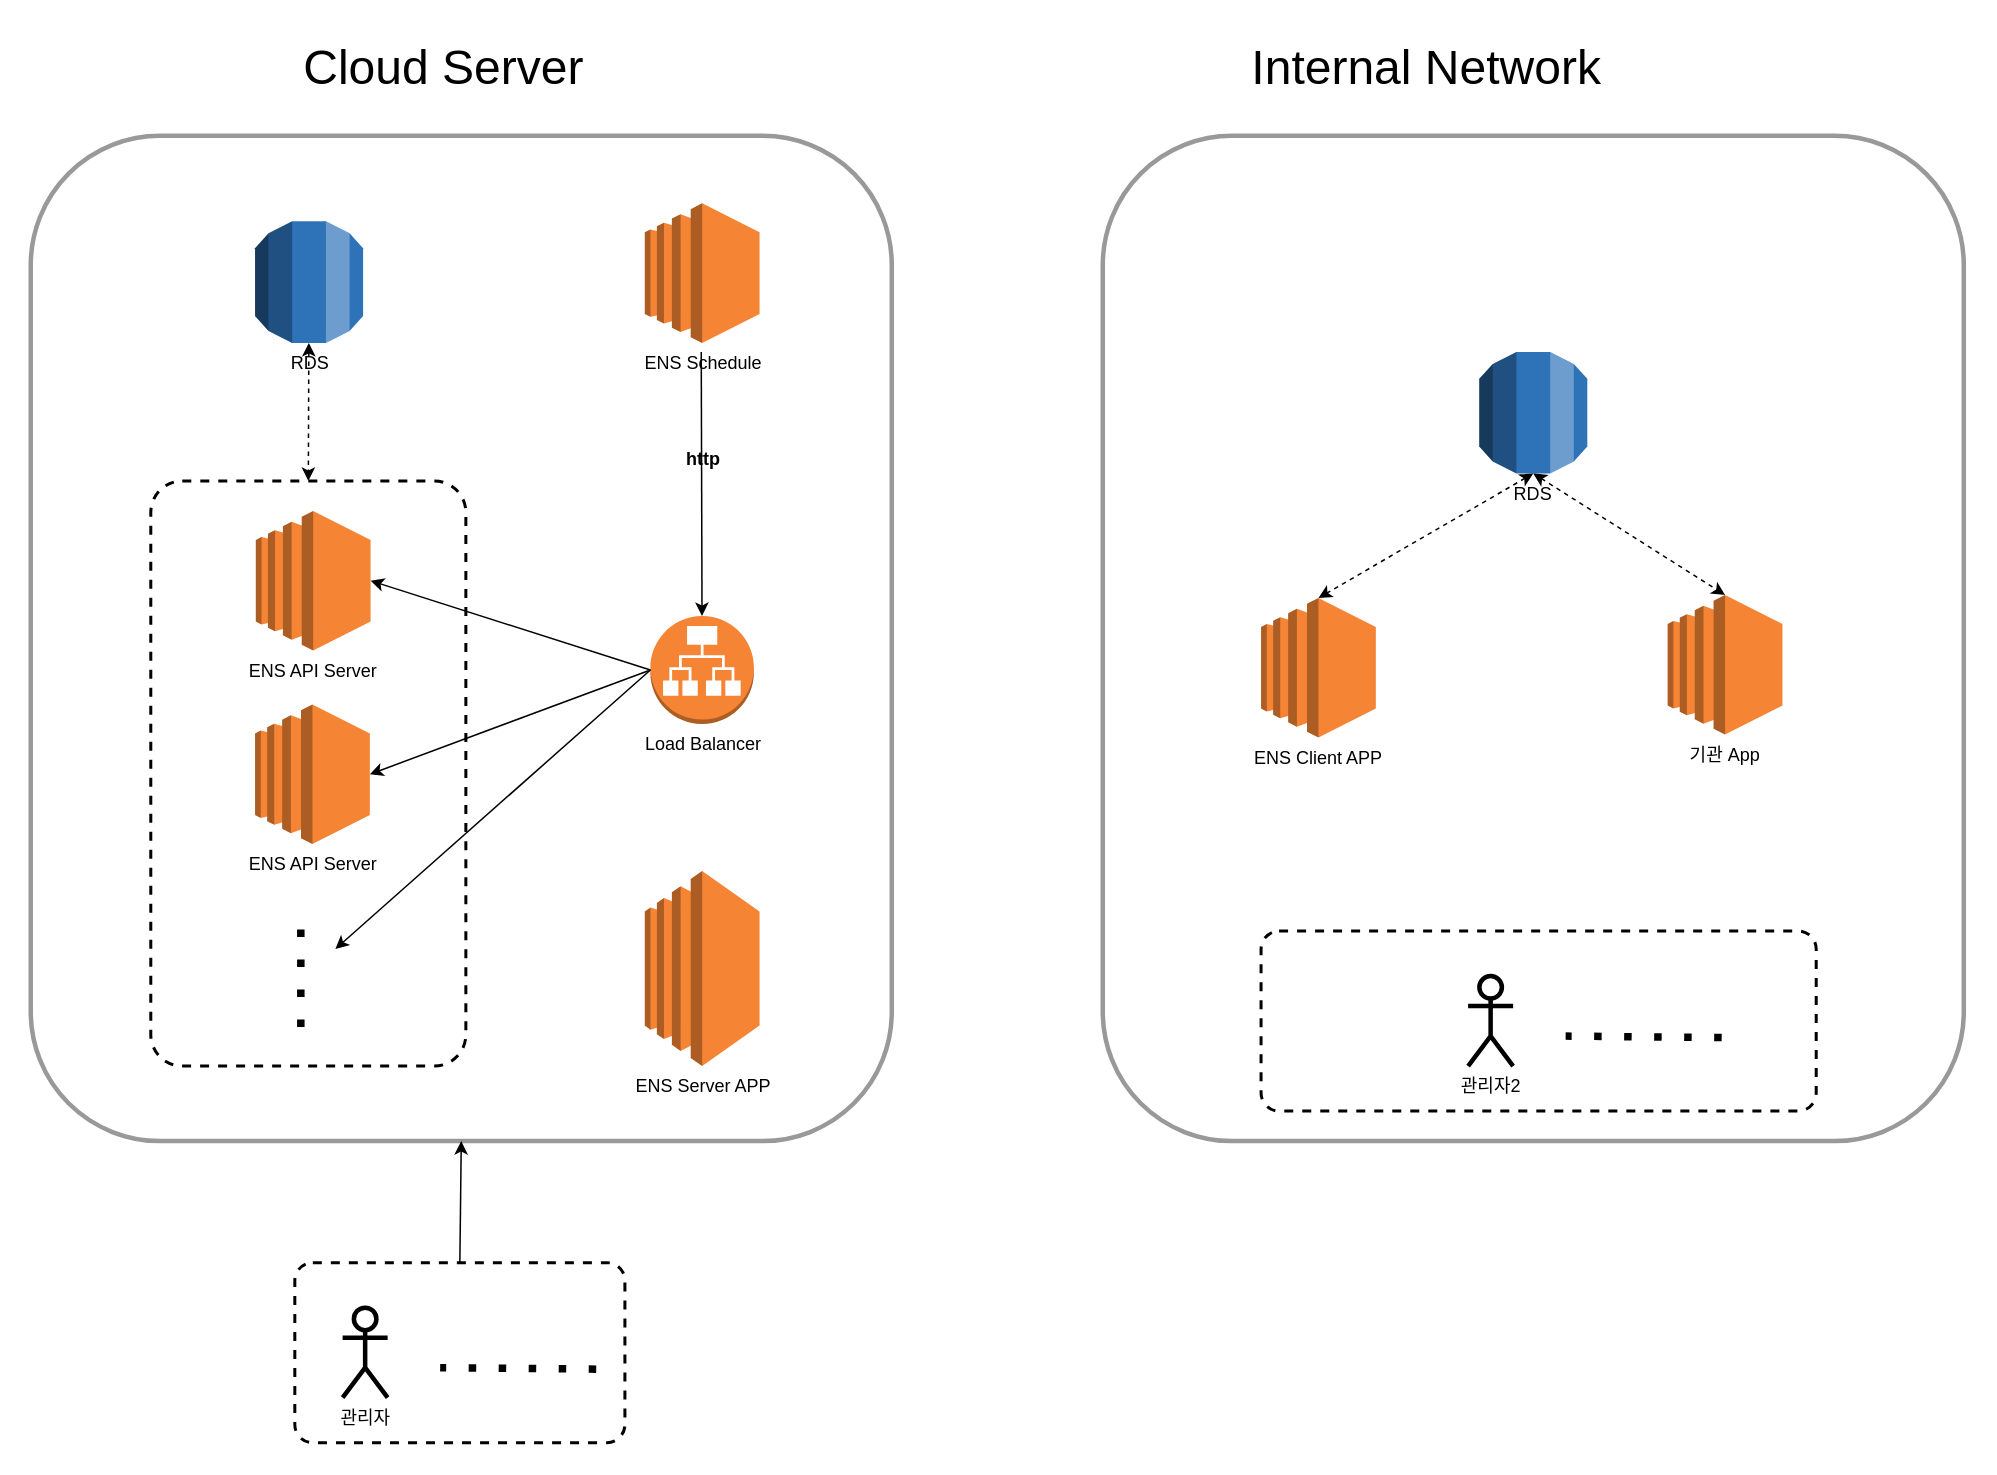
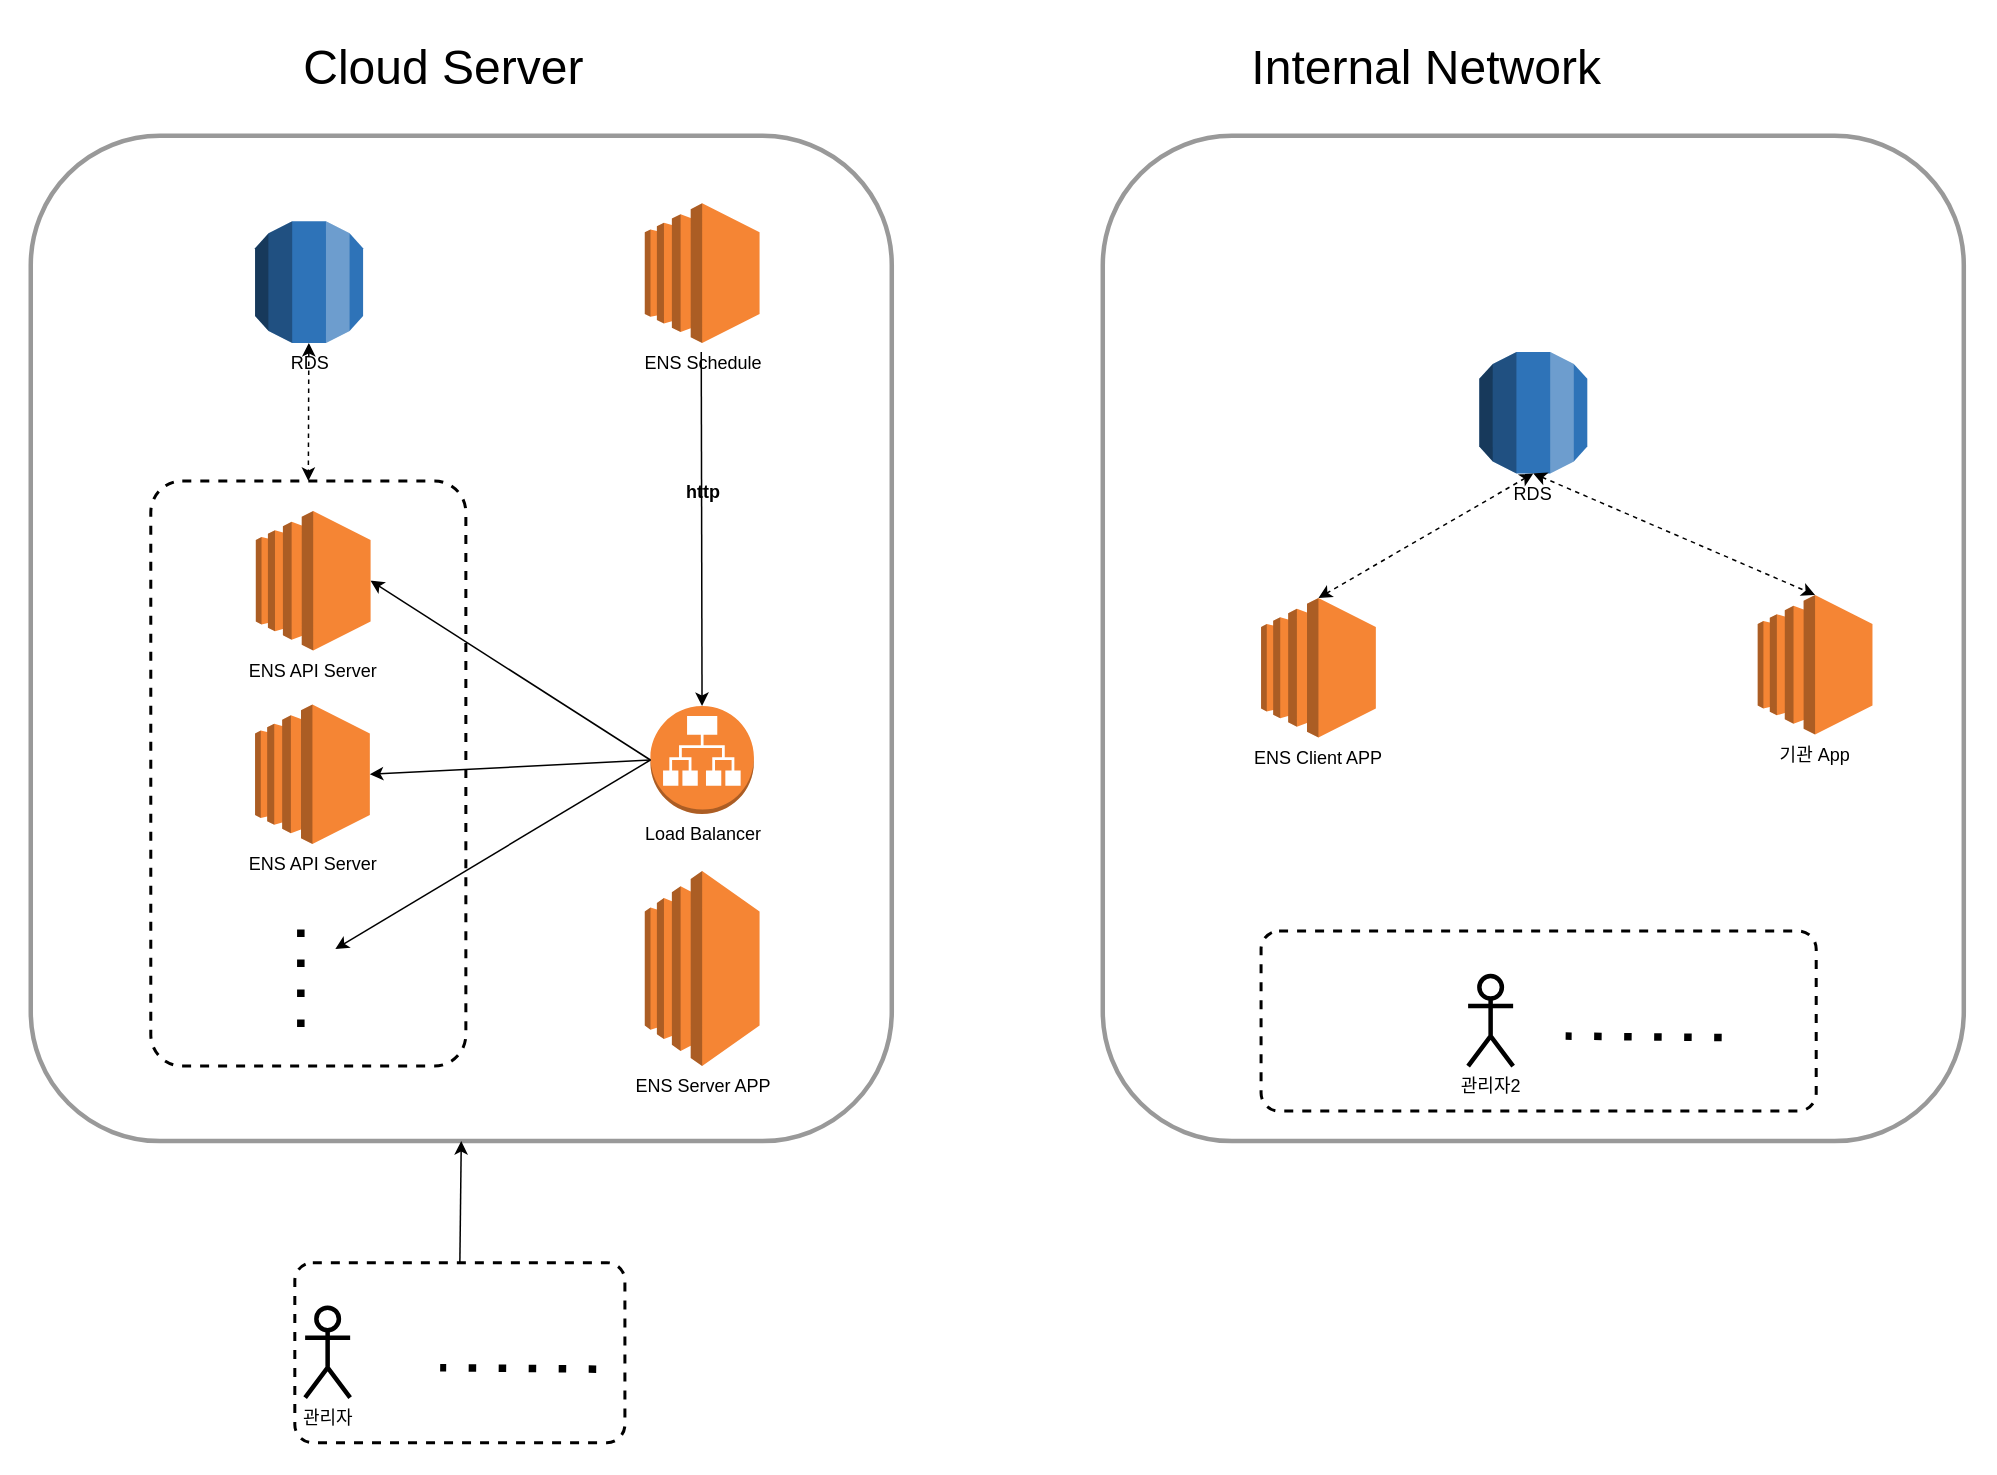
- <mxCell id="6" value="기관 App" style="outlineConnect=0;dashed=0;verticalLabelPosition=bottom;verticalAlign=top;align=center;html=1;shape=mxgraph.aws3.ec2;fillColor=#F58534;gradientColor=none;rounded=1;strokeColor=default;strokeWidth=3;fontFamily=Helvetica;fontSize=12;fontColor=default;" vertex="1" parent="1"><mxGeometry x="1111" y="396" width="76.5" height="93" as="geometry" /></mxCell>
+ <mxCell id="6" value="기관 App" style="outlineConnect=0;dashed=0;verticalLabelPosition=bottom;verticalAlign=top;align=center;html=1;shape=mxgraph.aws3.ec2;fillColor=#F58534;gradientColor=none;rounded=1;strokeColor=default;strokeWidth=3;fontFamily=Helvetica;fontSize=12;fontColor=default;" vertex="1" parent="1"><mxGeometry x="1171" y="396" width="76.5" height="93" as="geometry" /></mxCell>
- <mxCell id="17" value="Load Balancer" style="outlineConnect=0;dashed=0;verticalLabelPosition=bottom;verticalAlign=top;align=center;html=1;shape=mxgraph.aws3.application_load_balancer;fillColor=#F58534;gradientColor=none;rounded=1;strokeColor=default;strokeWidth=3;fontFamily=Helvetica;fontSize=12;fontColor=default;" vertex="1" parent="1"><mxGeometry x="433" y="410" width="69" height="72" as="geometry" /></mxCell>
+ <mxCell id="17" value="Load Balancer" style="outlineConnect=0;dashed=0;verticalLabelPosition=bottom;verticalAlign=top;align=center;html=1;shape=mxgraph.aws3.application_load_balancer;fillColor=#F58534;gradientColor=none;rounded=1;strokeColor=default;strokeWidth=3;fontFamily=Helvetica;fontSize=12;fontColor=default;" vertex="1" parent="1"><mxGeometry x="433" y="470" width="69" height="72" as="geometry" /></mxCell>
- <mxCell id="31" value="관리자" style="shape=umlActor;verticalLabelPosition=bottom;verticalAlign=top;html=1;outlineConnect=0;rounded=1;strokeColor=default;strokeWidth=3;fontFamily=Helvetica;fontSize=12;fontColor=default;fillColor=none;" vertex="1" parent="28"><mxGeometry x="31.87" y="30" width="30" height="60" as="geometry" /></mxCell>
+ <mxCell id="31" value="관리자" style="shape=umlActor;verticalLabelPosition=bottom;verticalAlign=top;html=1;outlineConnect=0;rounded=1;strokeColor=default;strokeWidth=3;fontFamily=Helvetica;fontSize=12;fontColor=default;fillColor=none;" vertex="1" parent="28"><mxGeometry x="6.87" y="30" width="30" height="60" as="geometry" /></mxCell>
